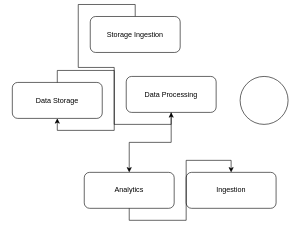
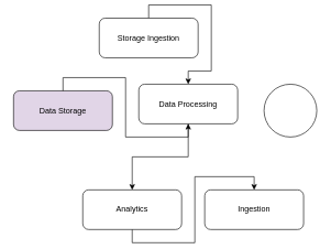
- <mxCell id="4" value="Data Storage" style="rounded=1;whiteSpace=wrap;html=1;" parent="1" vertex="1"><mxGeometry x="20" y="130" width="150" height="60" as="geometry" /></mxCell>
+ <mxCell id="4" value="Data Storage" style="rounded=1;whiteSpace=wrap;html=1;fillColor=#e1d5e7;" parent="1" vertex="1"><mxGeometry x="20" y="130" width="150" height="60" as="geometry" /></mxCell>
- <mxCell id="2" style="edgeStyle=orthogonalEdgeStyle;rounded=0;orthogonalLoop=1;jettySize=auto;html=1;entryX=0.5;entryY=1;exitX=0.5;exitY=0;" parent="1" source="3" target="4" edge="1"><mxGeometry relative="1" as="geometry" /></mxCell>
+ <mxCell id="2" style="edgeStyle=orthogonalEdgeStyle;rounded=0;orthogonalLoop=1;jettySize=auto;html=1;exitX=0.5;exitY=0;" parent="1" source="3" target="5" edge="1"><mxGeometry relative="1" as="geometry" /></mxCell>
- <mxCell id="6" value="Analytics" style="rounded=1;whiteSpace=wrap;html=1;" parent="1" vertex="1"><mxGeometry x="140" y="280" width="150" height="60" as="geometry" /></mxCell>
+ <mxCell id="6" value="Analytics" style="rounded=1;whiteSpace=wrap;html=1;" parent="1" vertex="1"><mxGeometry x="125" y="280" width="150" height="60" as="geometry" /></mxCell>
